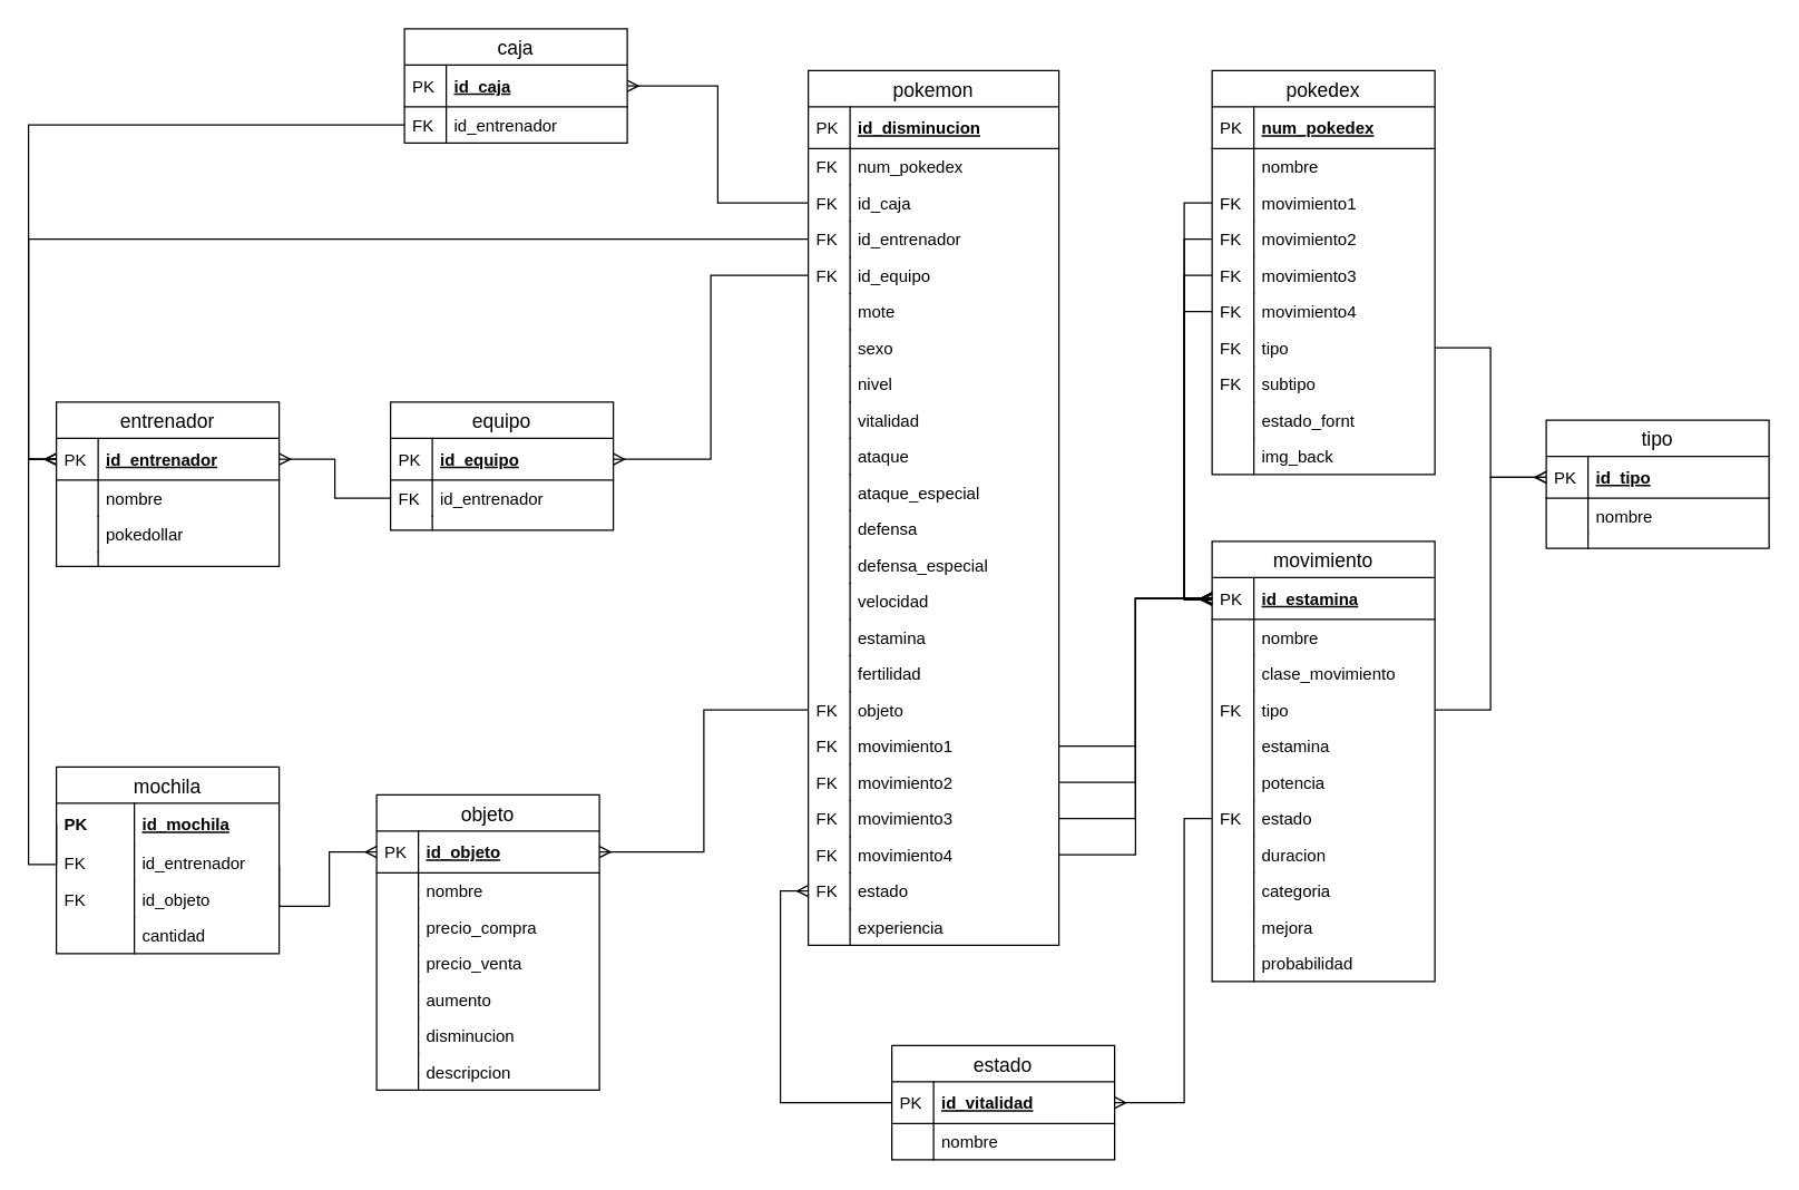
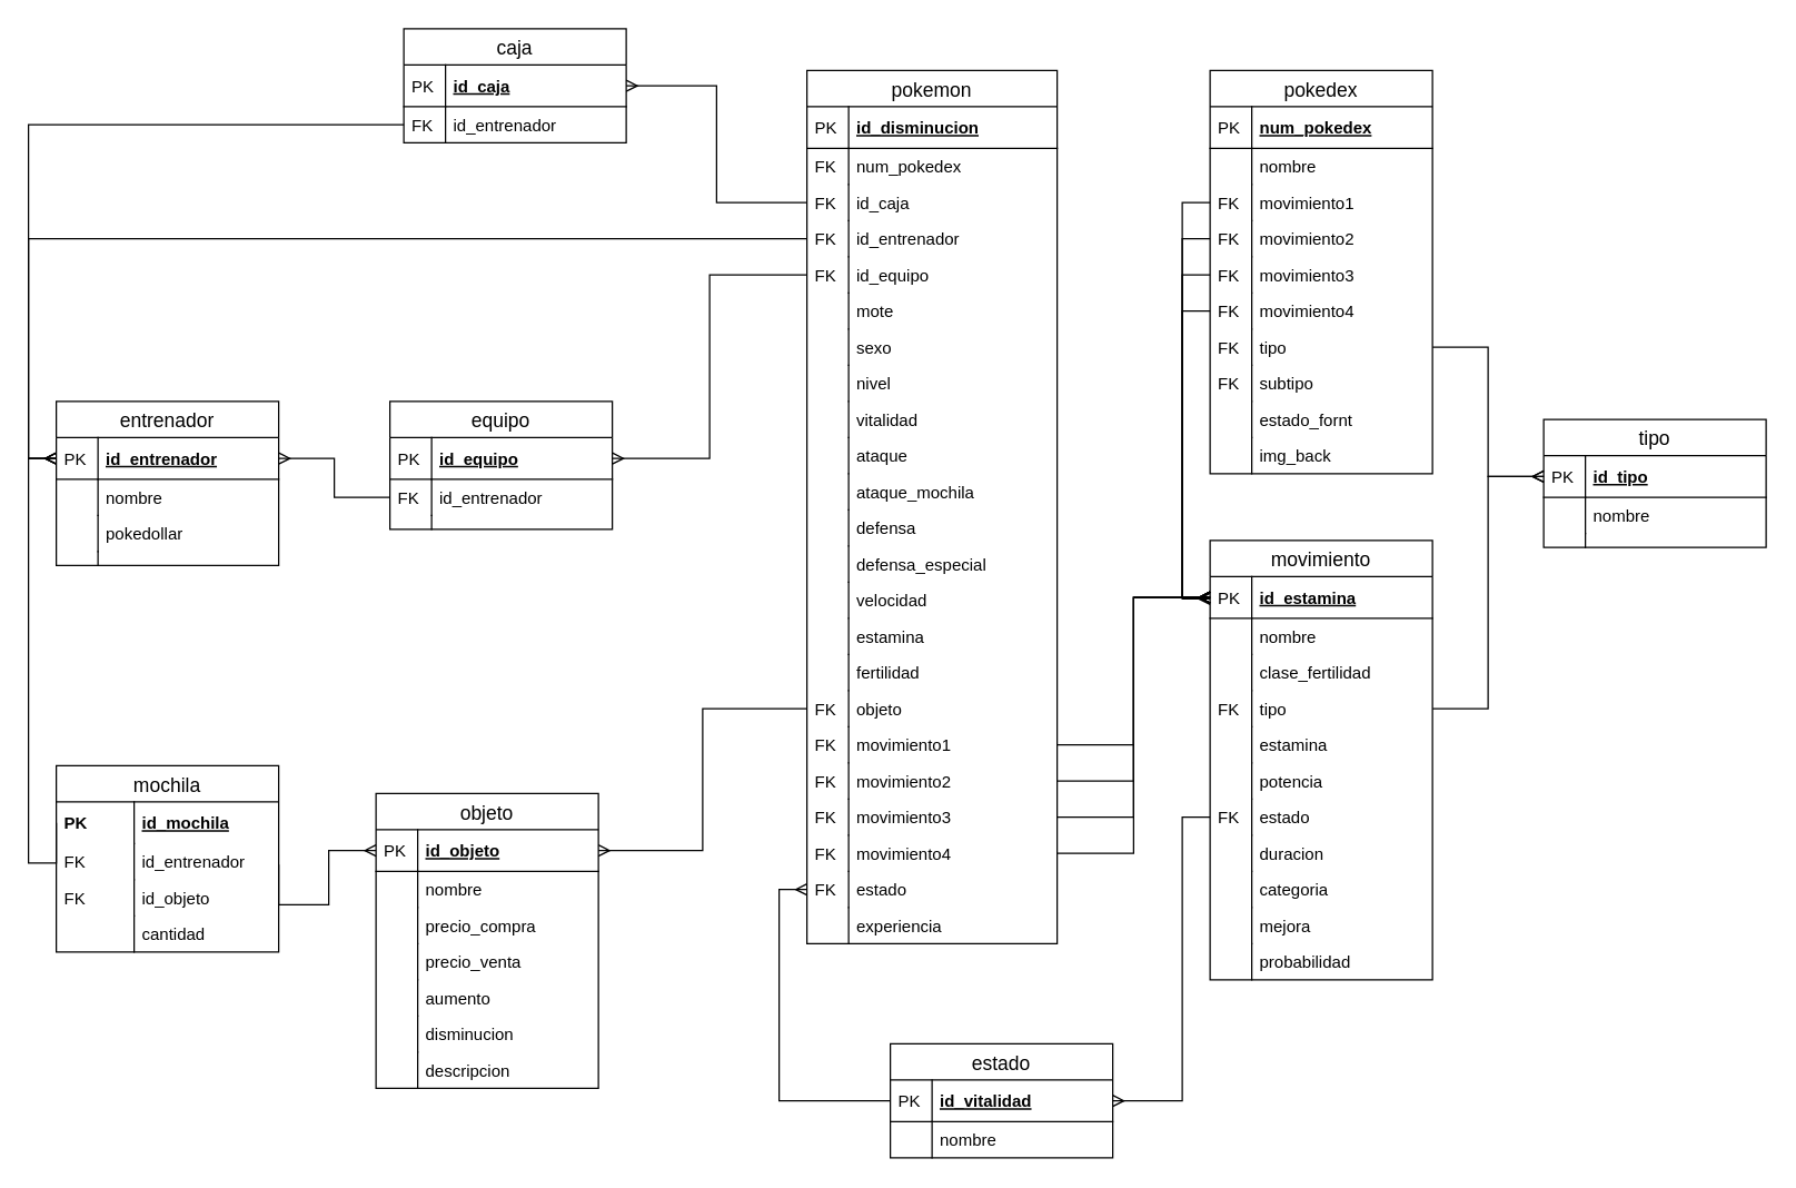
- <mxCell id="23" value="ataque_especial" style="shape=partialRectangle;top=0;left=0;right=0;bottom=0;align=left;verticalAlign=top;fillColor=none;spacingLeft=34;spacingRight=4;overflow=hidden;rotatable=0;points=[[0,0.5],[1,0.5]];portConstraint=eastwest;dropTarget=0;fontSize=12;" parent="2" vertex="1"><mxGeometry y="290" width="180" height="26" as="geometry" /></mxCell>
+ <mxCell id="23" value="ataque_mochila" style="shape=partialRectangle;top=0;left=0;right=0;bottom=0;align=left;verticalAlign=top;fillColor=none;spacingLeft=34;spacingRight=4;overflow=hidden;rotatable=0;points=[[0,0.5],[1,0.5]];portConstraint=eastwest;dropTarget=0;fontSize=12;" parent="2" vertex="1"><mxGeometry y="290" width="180" height="26" as="geometry" /></mxCell>
- <mxCell id="54" value="clase_movimiento" style="shape=partialRectangle;top=0;left=0;right=0;bottom=0;align=left;verticalAlign=top;fillColor=none;spacingLeft=34;spacingRight=4;overflow=hidden;rotatable=0;points=[[0,0.5],[1,0.5]];portConstraint=eastwest;dropTarget=0;fontSize=12;" parent="49" vertex="1"><mxGeometry y="82" width="160" height="26" as="geometry" /></mxCell>
+ <mxCell id="54" value="clase_fertilidad" style="shape=partialRectangle;top=0;left=0;right=0;bottom=0;align=left;verticalAlign=top;fillColor=none;spacingLeft=34;spacingRight=4;overflow=hidden;rotatable=0;points=[[0,0.5],[1,0.5]];portConstraint=eastwest;dropTarget=0;fontSize=12;" parent="49" vertex="1"><mxGeometry y="82" width="160" height="26" as="geometry" /></mxCell>
